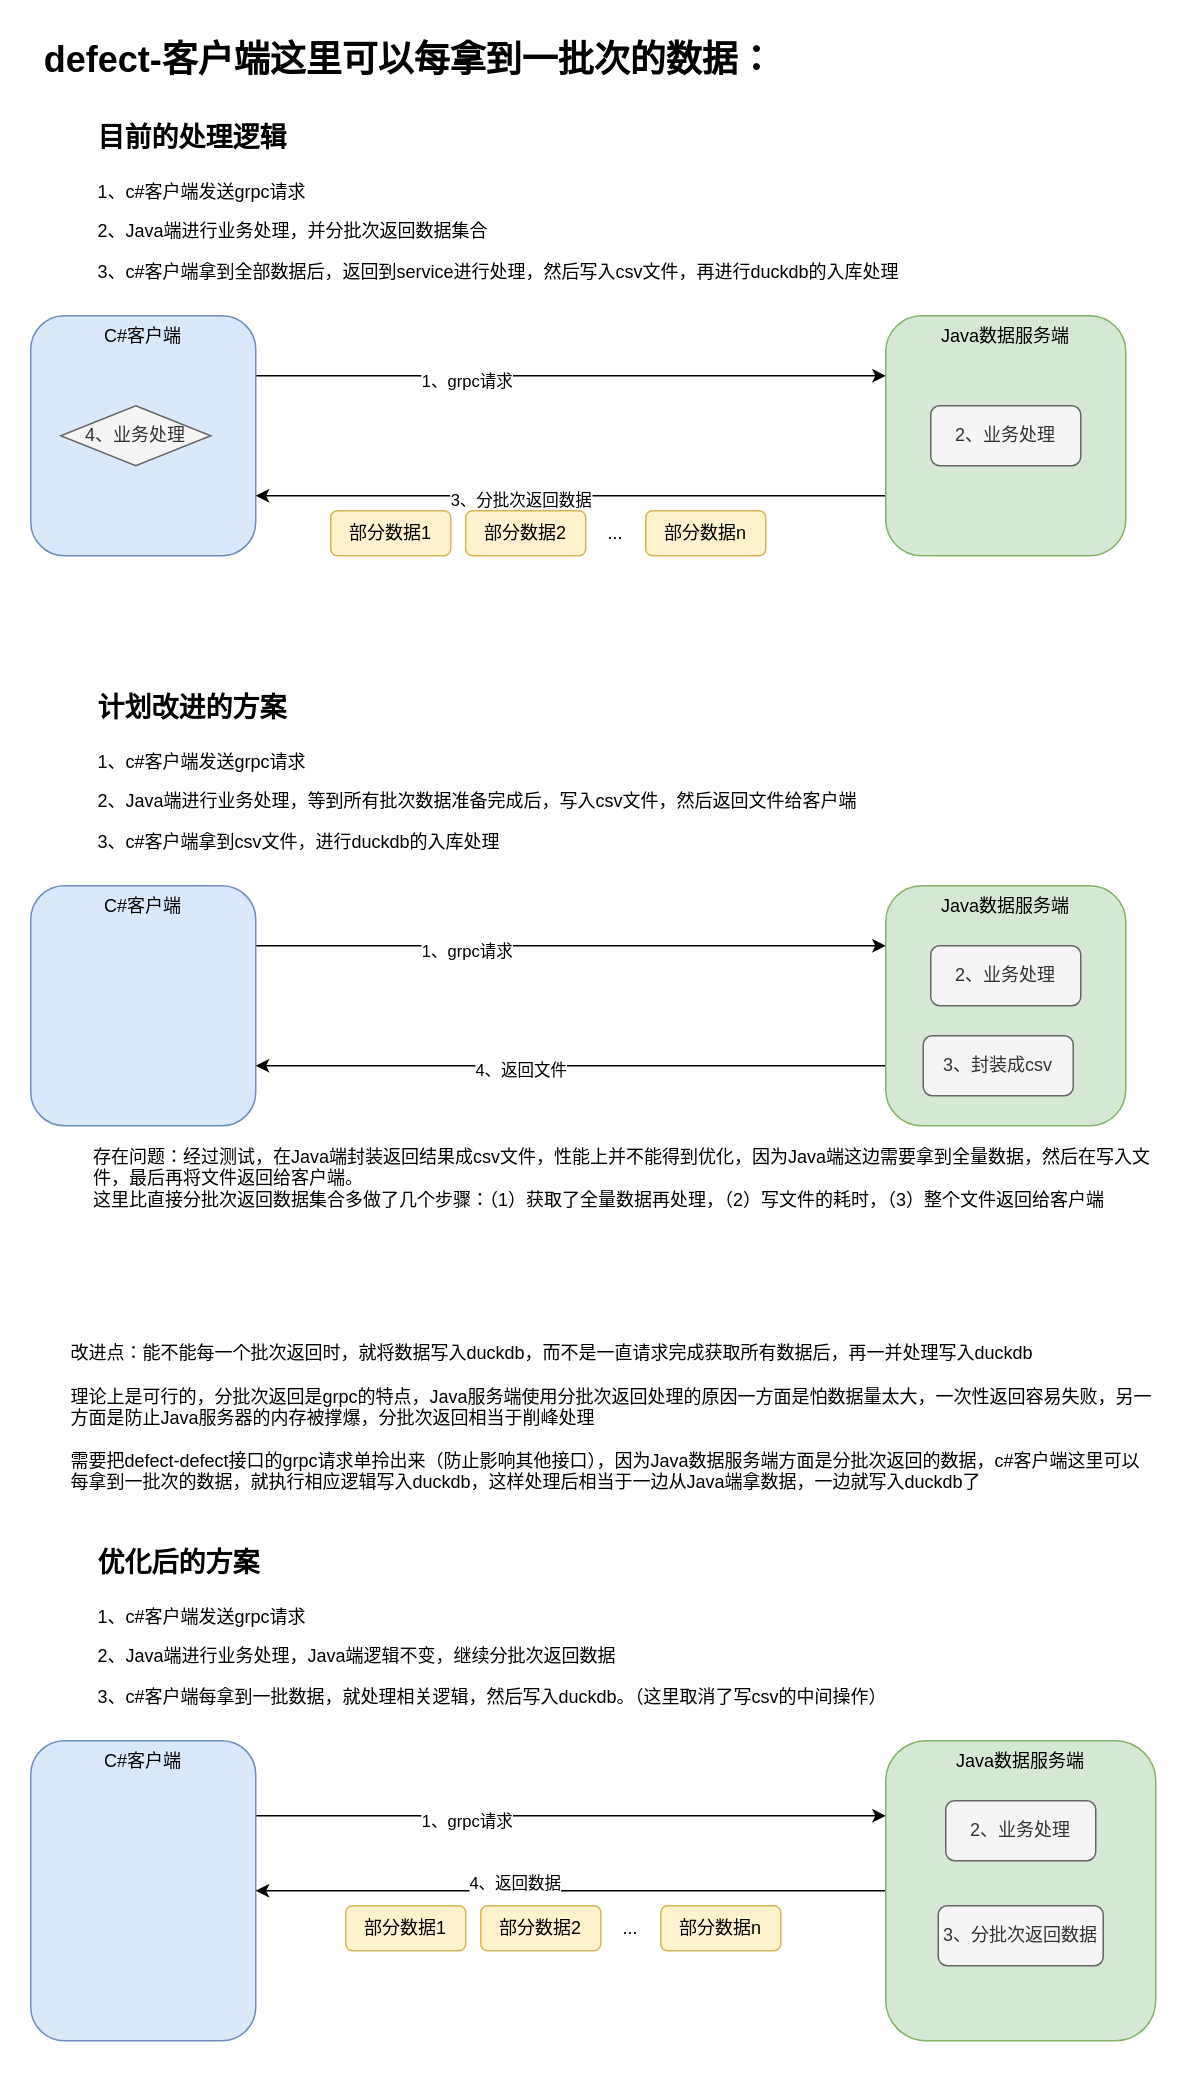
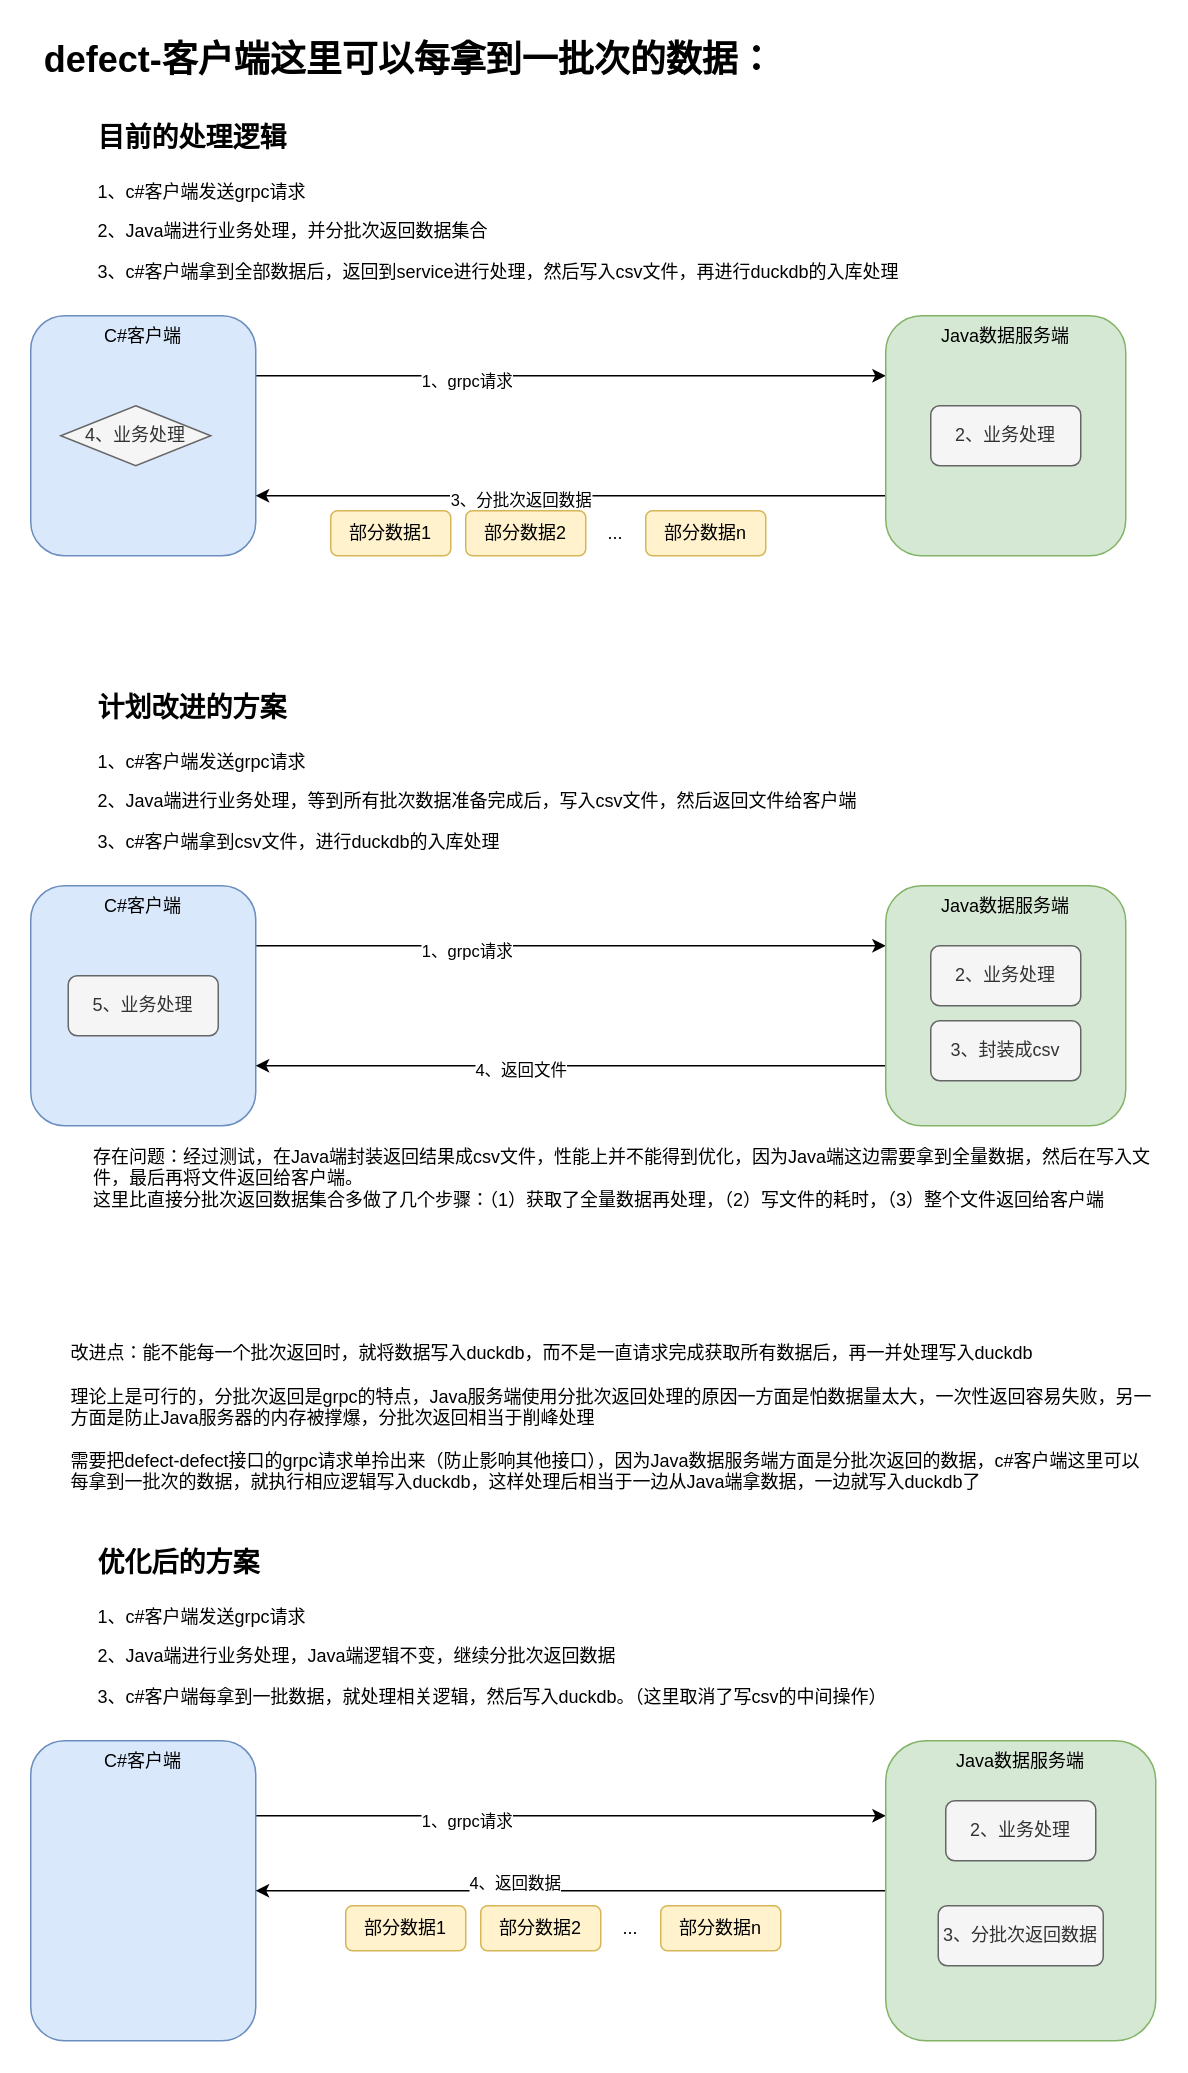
+ <mxCell id="26" value="5、业务处理" style="rounded=1;whiteSpace=wrap;html=1;fillColor=#f5f5f5;fontColor=#333333;strokeColor=#666666;" vertex="1" parent="1"><mxGeometry x="45" y="650" width="100" height="40" as="geometry" /></mxCell>
- <mxCell id="24" value="3、封装成csv" style="rounded=1;whiteSpace=wrap;html=1;fillColor=#f5f5f5;fontColor=#333333;strokeColor=#666666;" vertex="1" parent="1"><mxGeometry x="615" y="690" width="100" height="40" as="geometry" /></mxCell>
+ <mxCell id="24" value="3、封装成csv" style="rounded=1;whiteSpace=wrap;html=1;fillColor=#f5f5f5;fontColor=#333333;strokeColor=#666666;" vertex="1" parent="1"><mxGeometry x="620" y="680" width="100" height="40" as="geometry" /></mxCell>
